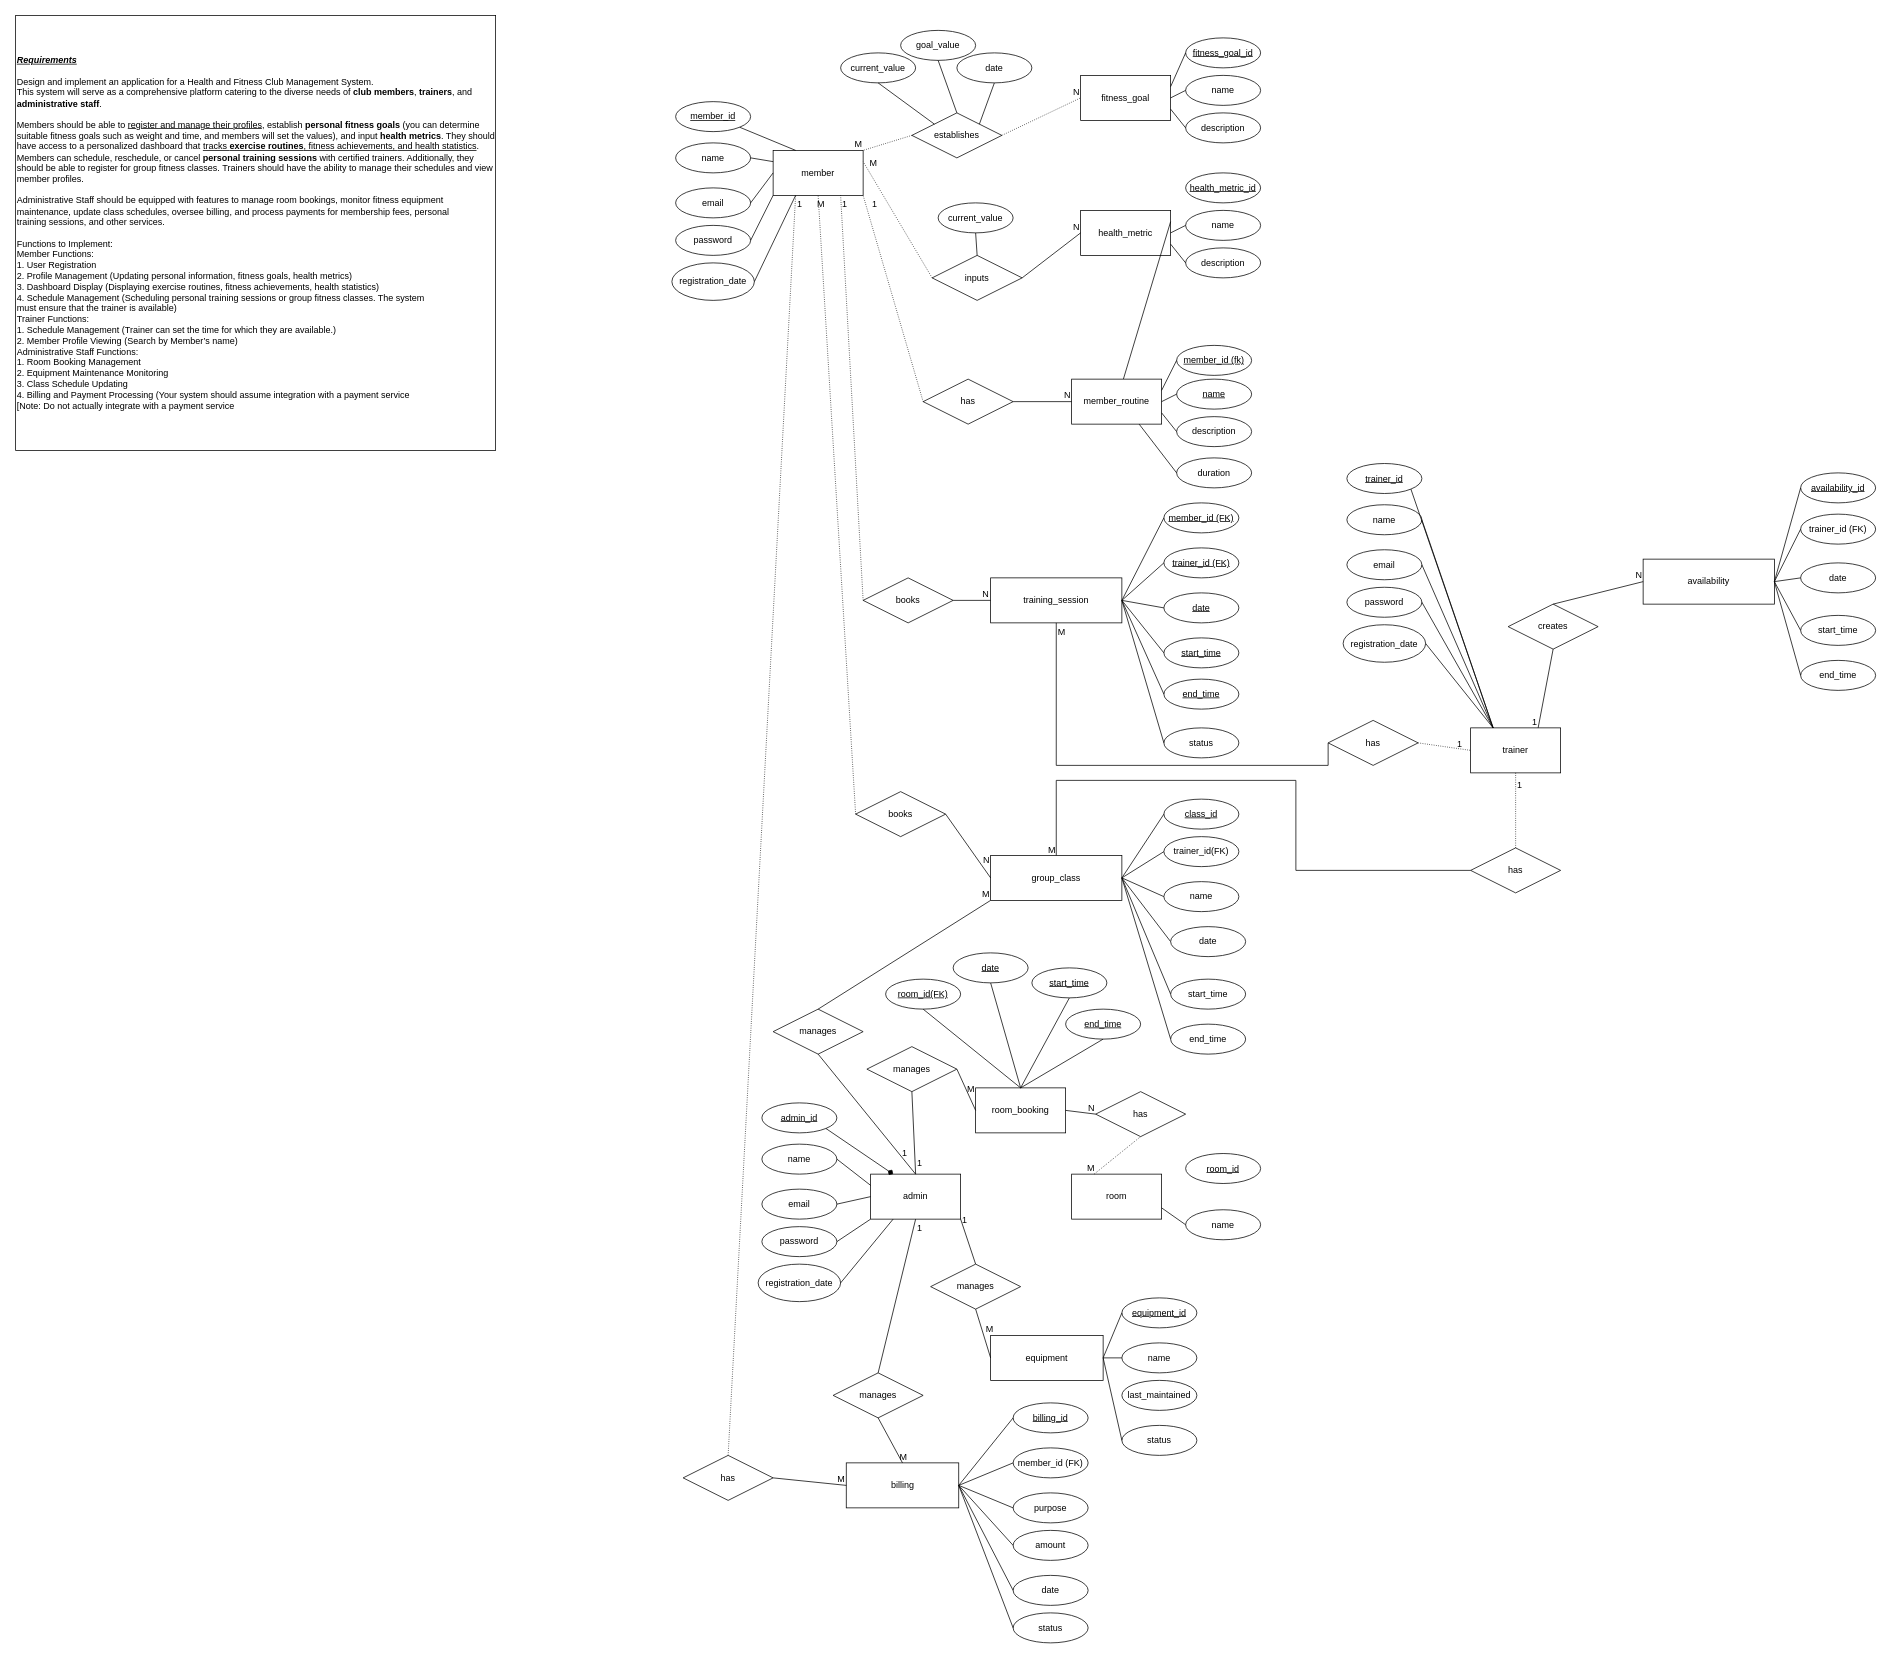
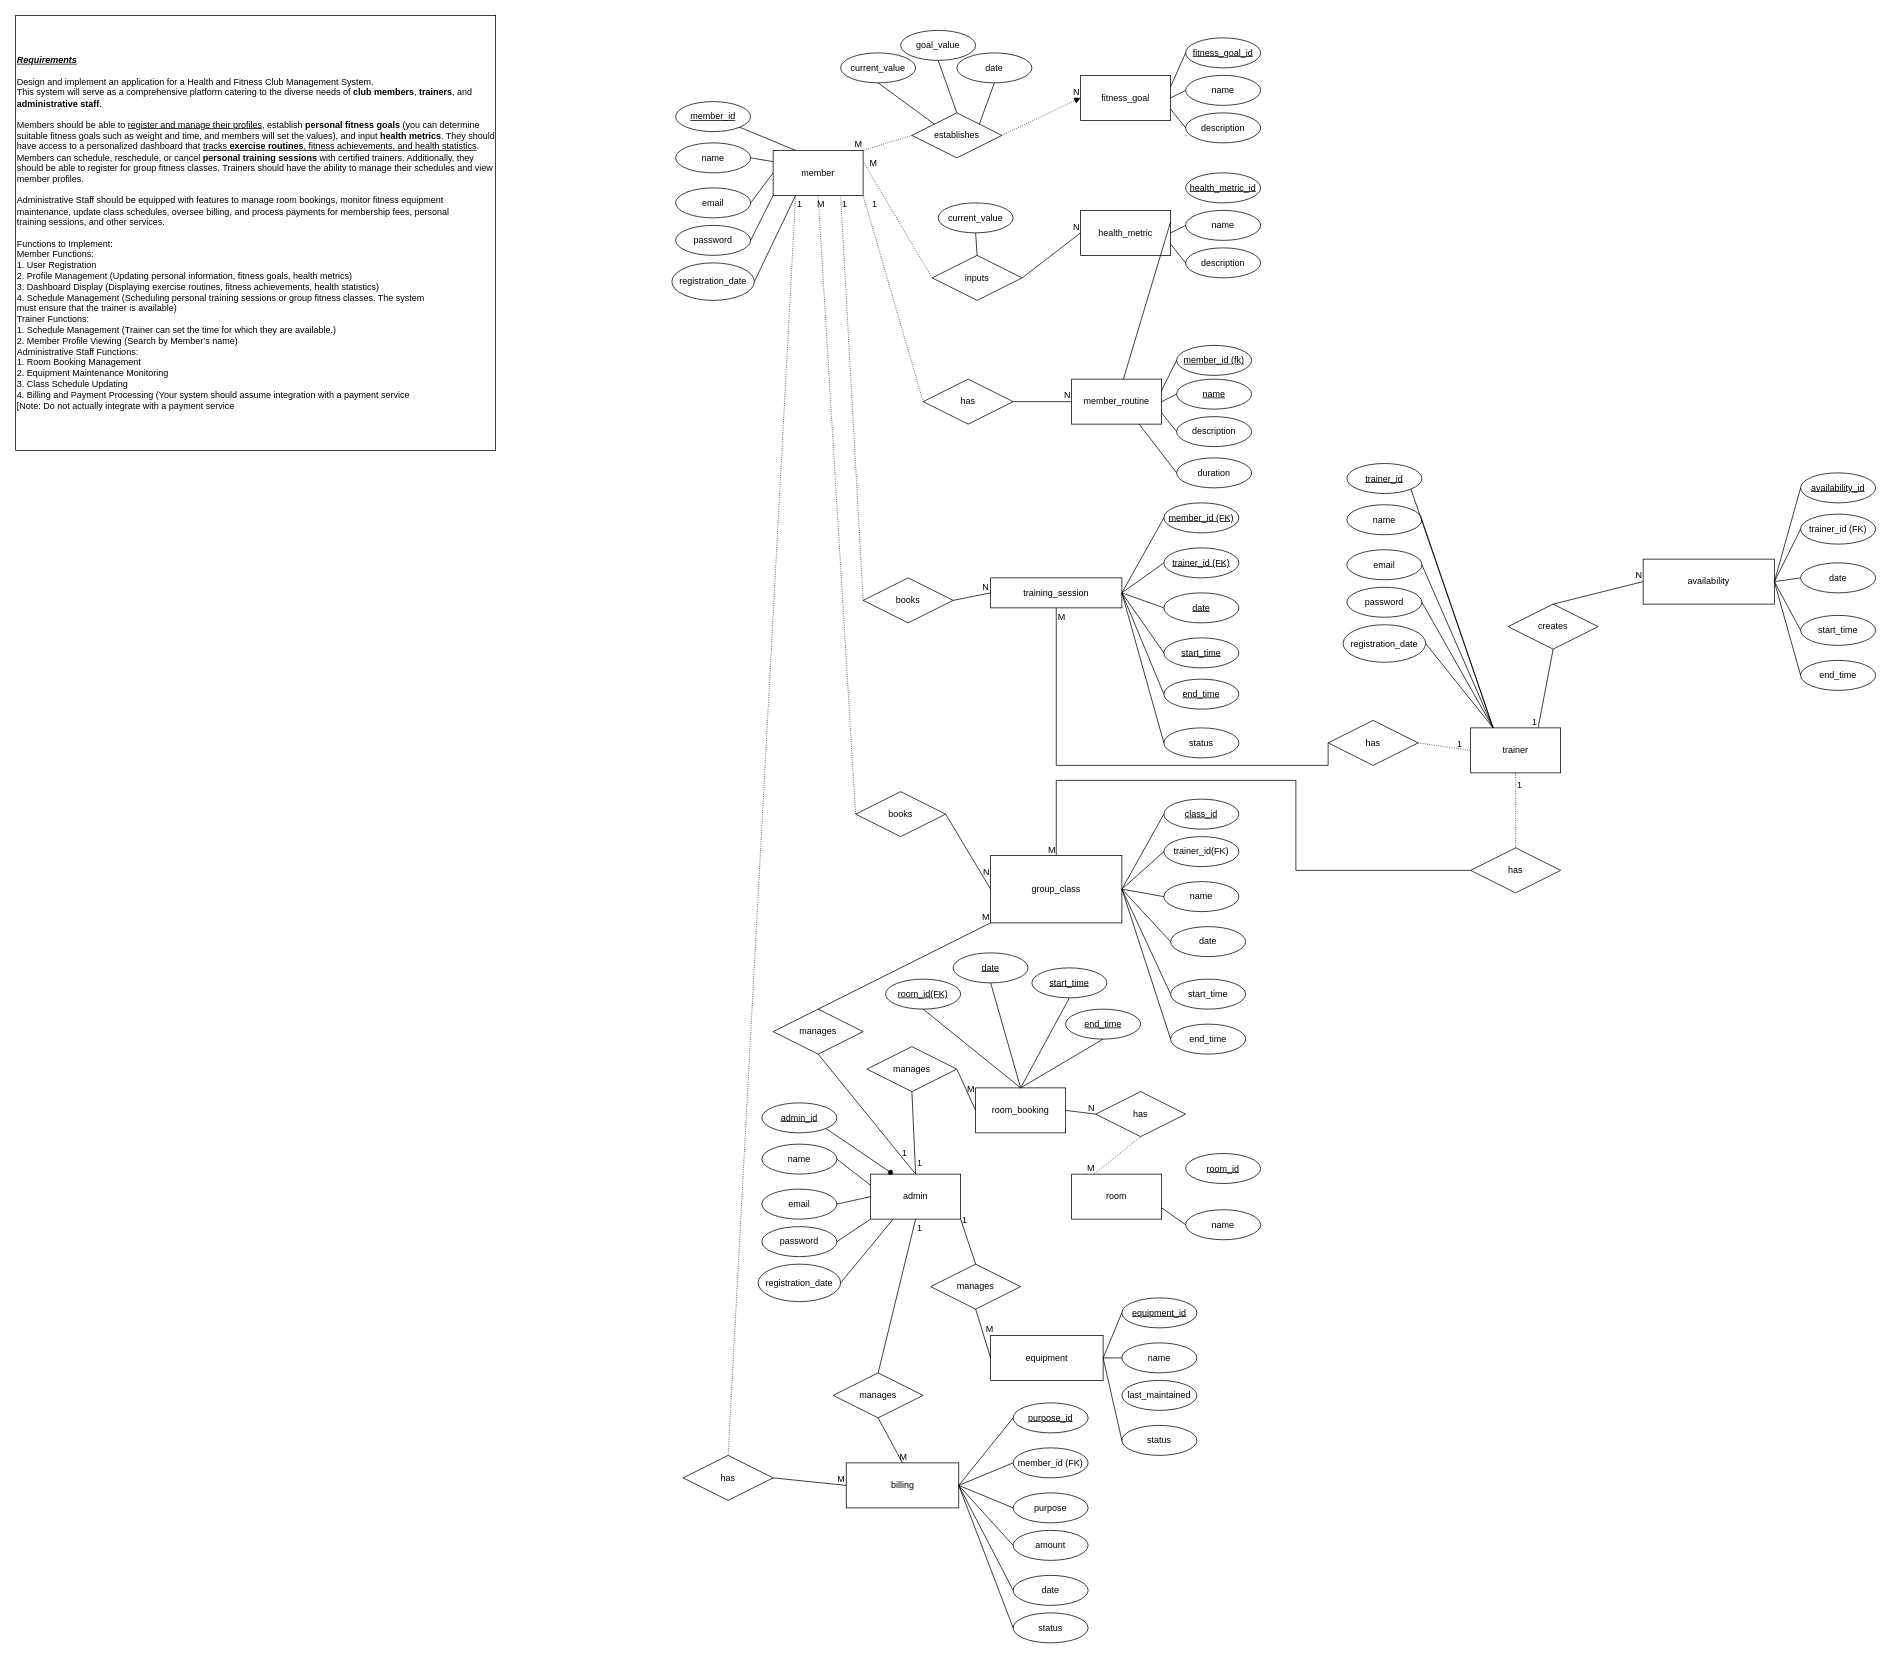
- <mxCell id="156" value="" style="endArrow=none;html=1;rounded=0;dashed=1;dashPattern=1 2;exitX=1;exitY=0.5;exitDx=0;exitDy=0;entryX=0;entryY=0.5;entryDx=0;entryDy=0;" parent="1" source="57" target="36" edge="1"><mxGeometry relative="1" as="geometry"><mxPoint x="1225" y="190" as="sourcePoint" /><mxPoint x="1420" y="120" as="targetPoint" /></mxGeometry></mxCell>
+ <mxCell id="156" value="" style="endArrow=block;html=1;rounded=0;dashed=1;dashPattern=1 2;exitX=1;exitY=0.5;exitDx=0;exitDy=0;entryX=0;entryY=0.5;entryDx=0;entryDy=0;" parent="1" source="57" target="36" edge="1"><mxGeometry relative="1" as="geometry"><mxPoint x="1225" y="190" as="sourcePoint" /><mxPoint x="1420" y="120" as="targetPoint" /></mxGeometry></mxCell>
- <mxCell id="70" value="training_session" style="rounded=0;whiteSpace=wrap;html=1;" parent="1" vertex="1"><mxGeometry x="1320" y="770" width="175" height="60" as="geometry" /></mxCell>
+ <mxCell id="70" value="training_session" style="rounded=0;whiteSpace=wrap;html=1;" parent="1" vertex="1"><mxGeometry x="1320" y="770" width="175" height="40" as="geometry" /></mxCell>
- <mxCell id="94" value="group_class" style="rounded=0;whiteSpace=wrap;html=1;" parent="1" vertex="1"><mxGeometry x="1320" y="1140" width="175" height="60" as="geometry" /></mxCell>
+ <mxCell id="94" value="group_class" style="rounded=0;whiteSpace=wrap;html=1;" parent="1" vertex="1"><mxGeometry x="1320" y="1140" width="175" height="90" as="geometry" /></mxCell>
- <mxCell id="174" value="&lt;u&gt;billing_id&lt;/u&gt;" style="ellipse;whiteSpace=wrap;html=1;align=center;" parent="1" vertex="1"><mxGeometry x="1350" y="1870" width="100" height="40" as="geometry" /></mxCell>
+ <mxCell id="174" value="&lt;u&gt;purpose_id&lt;/u&gt;" style="ellipse;whiteSpace=wrap;html=1;align=center;" parent="1" vertex="1"><mxGeometry x="1350" y="1870" width="100" height="40" as="geometry" /></mxCell>
